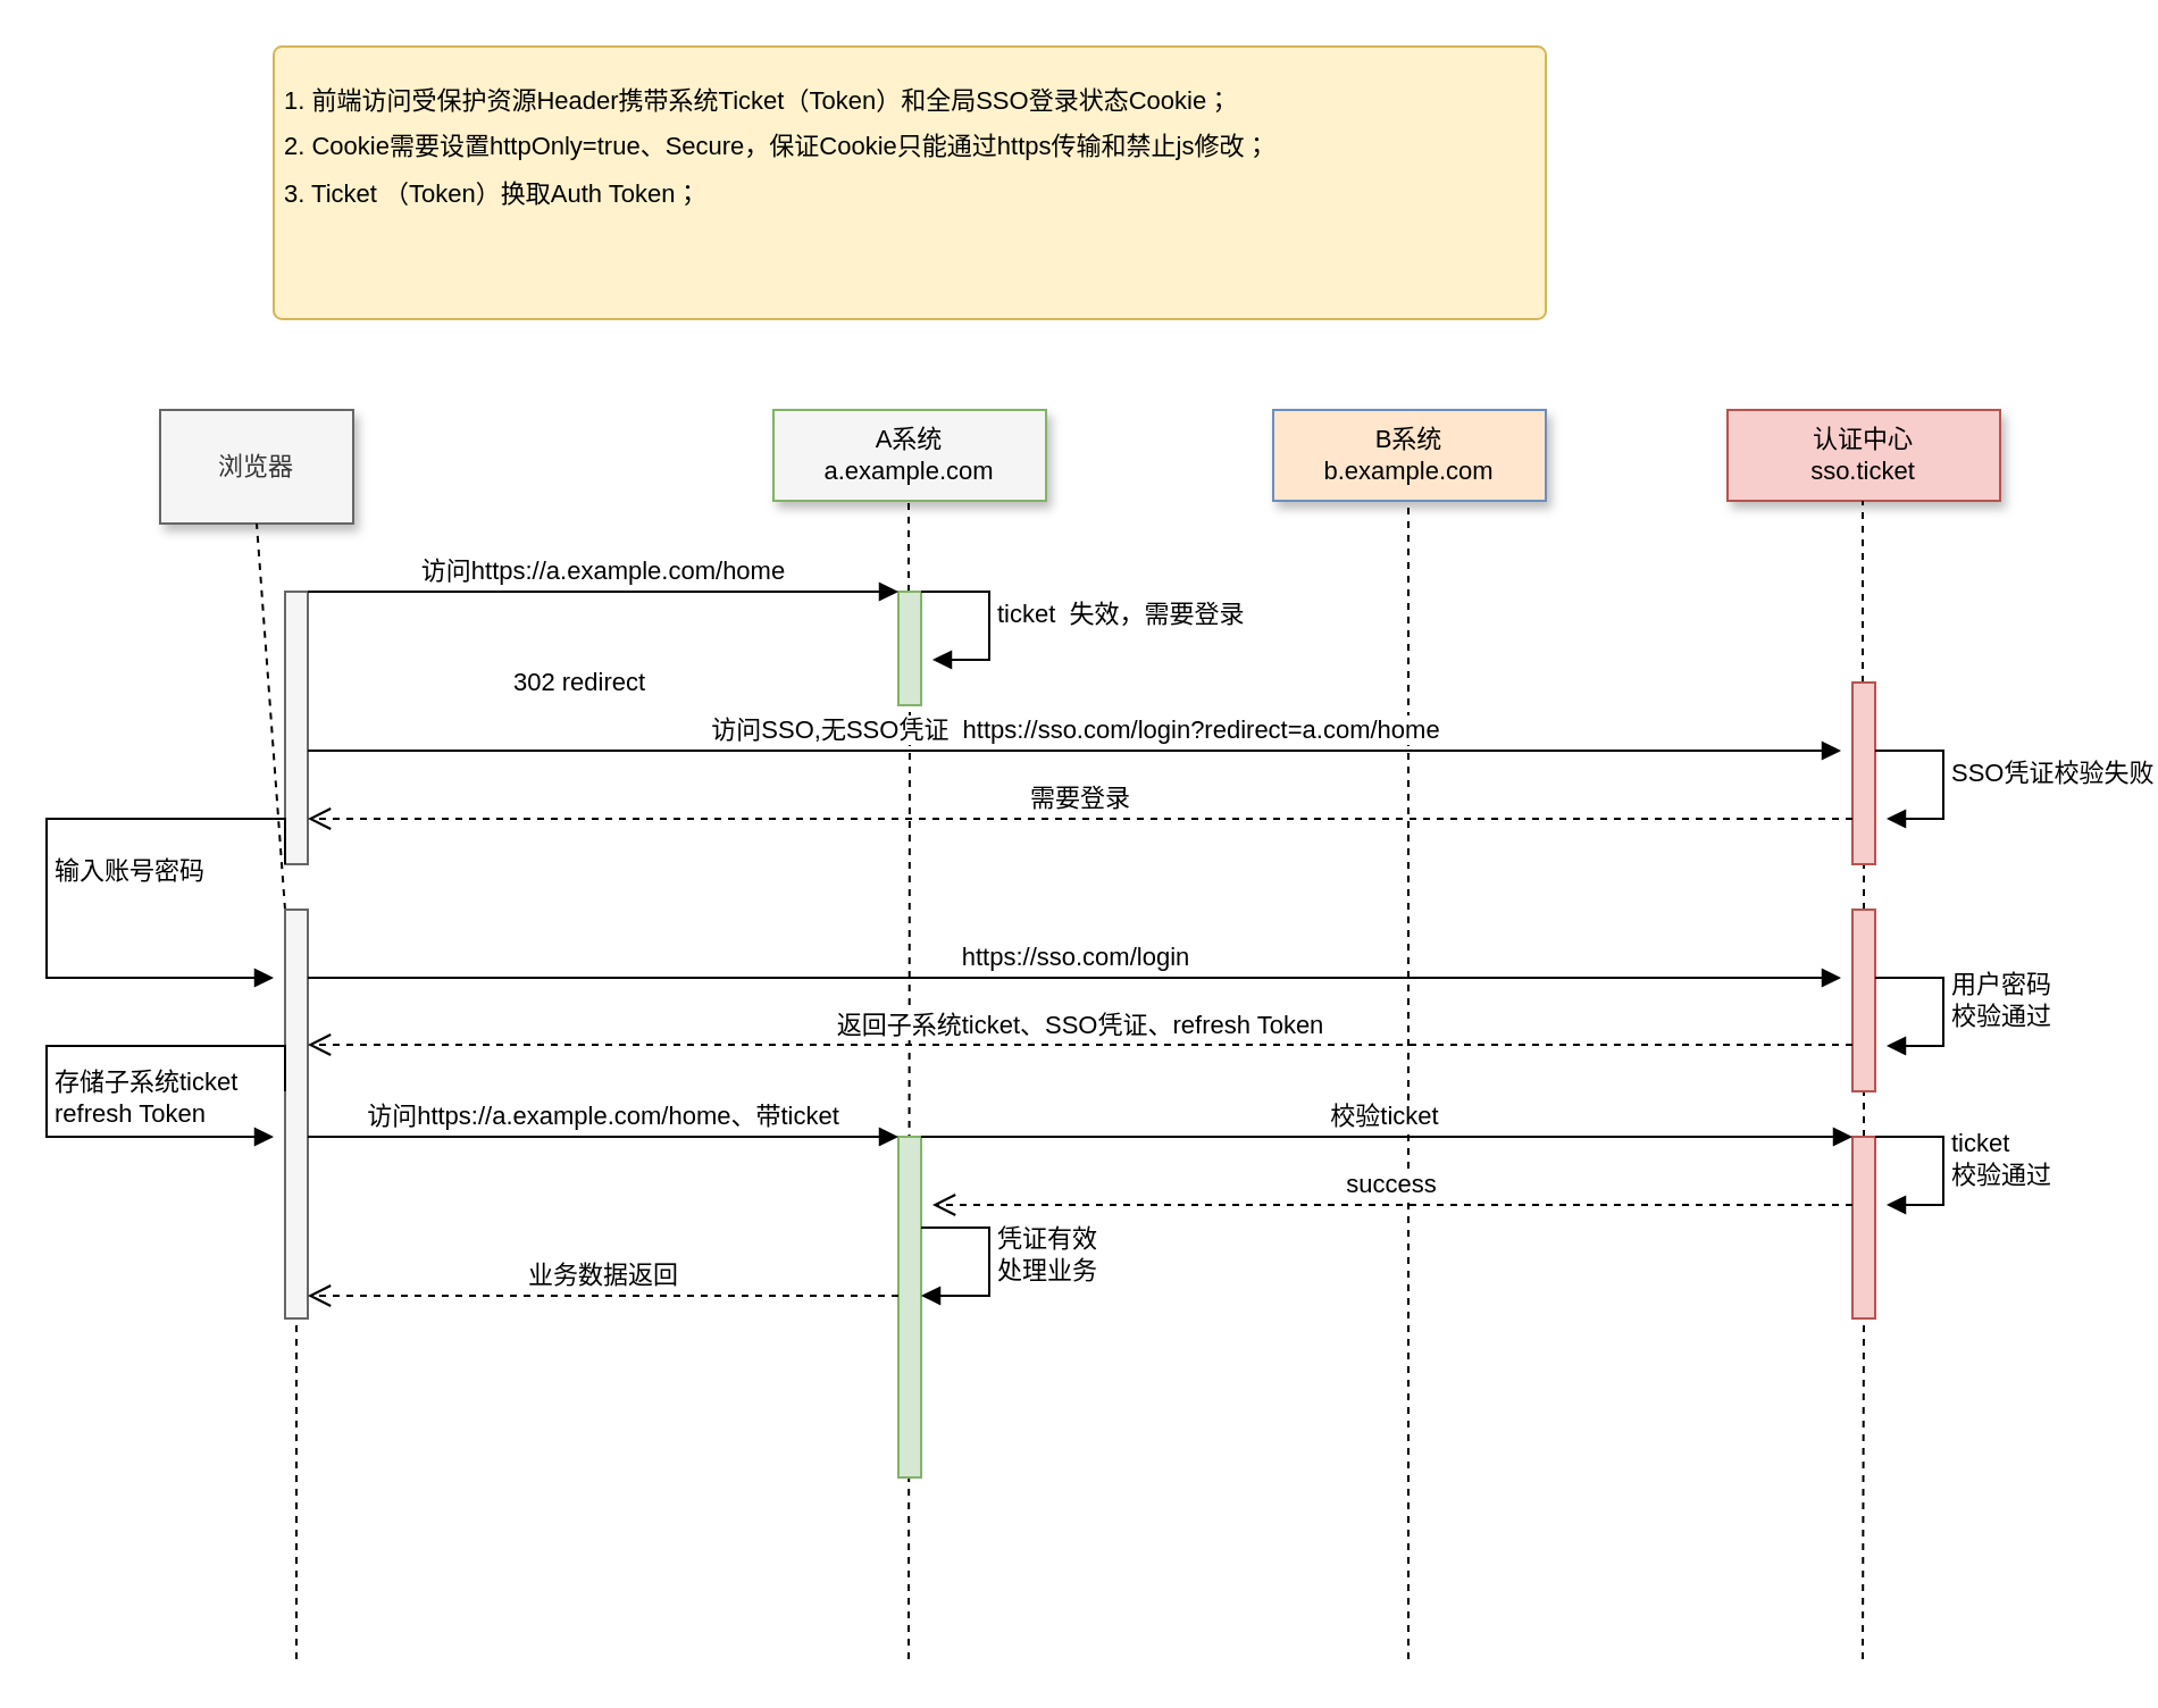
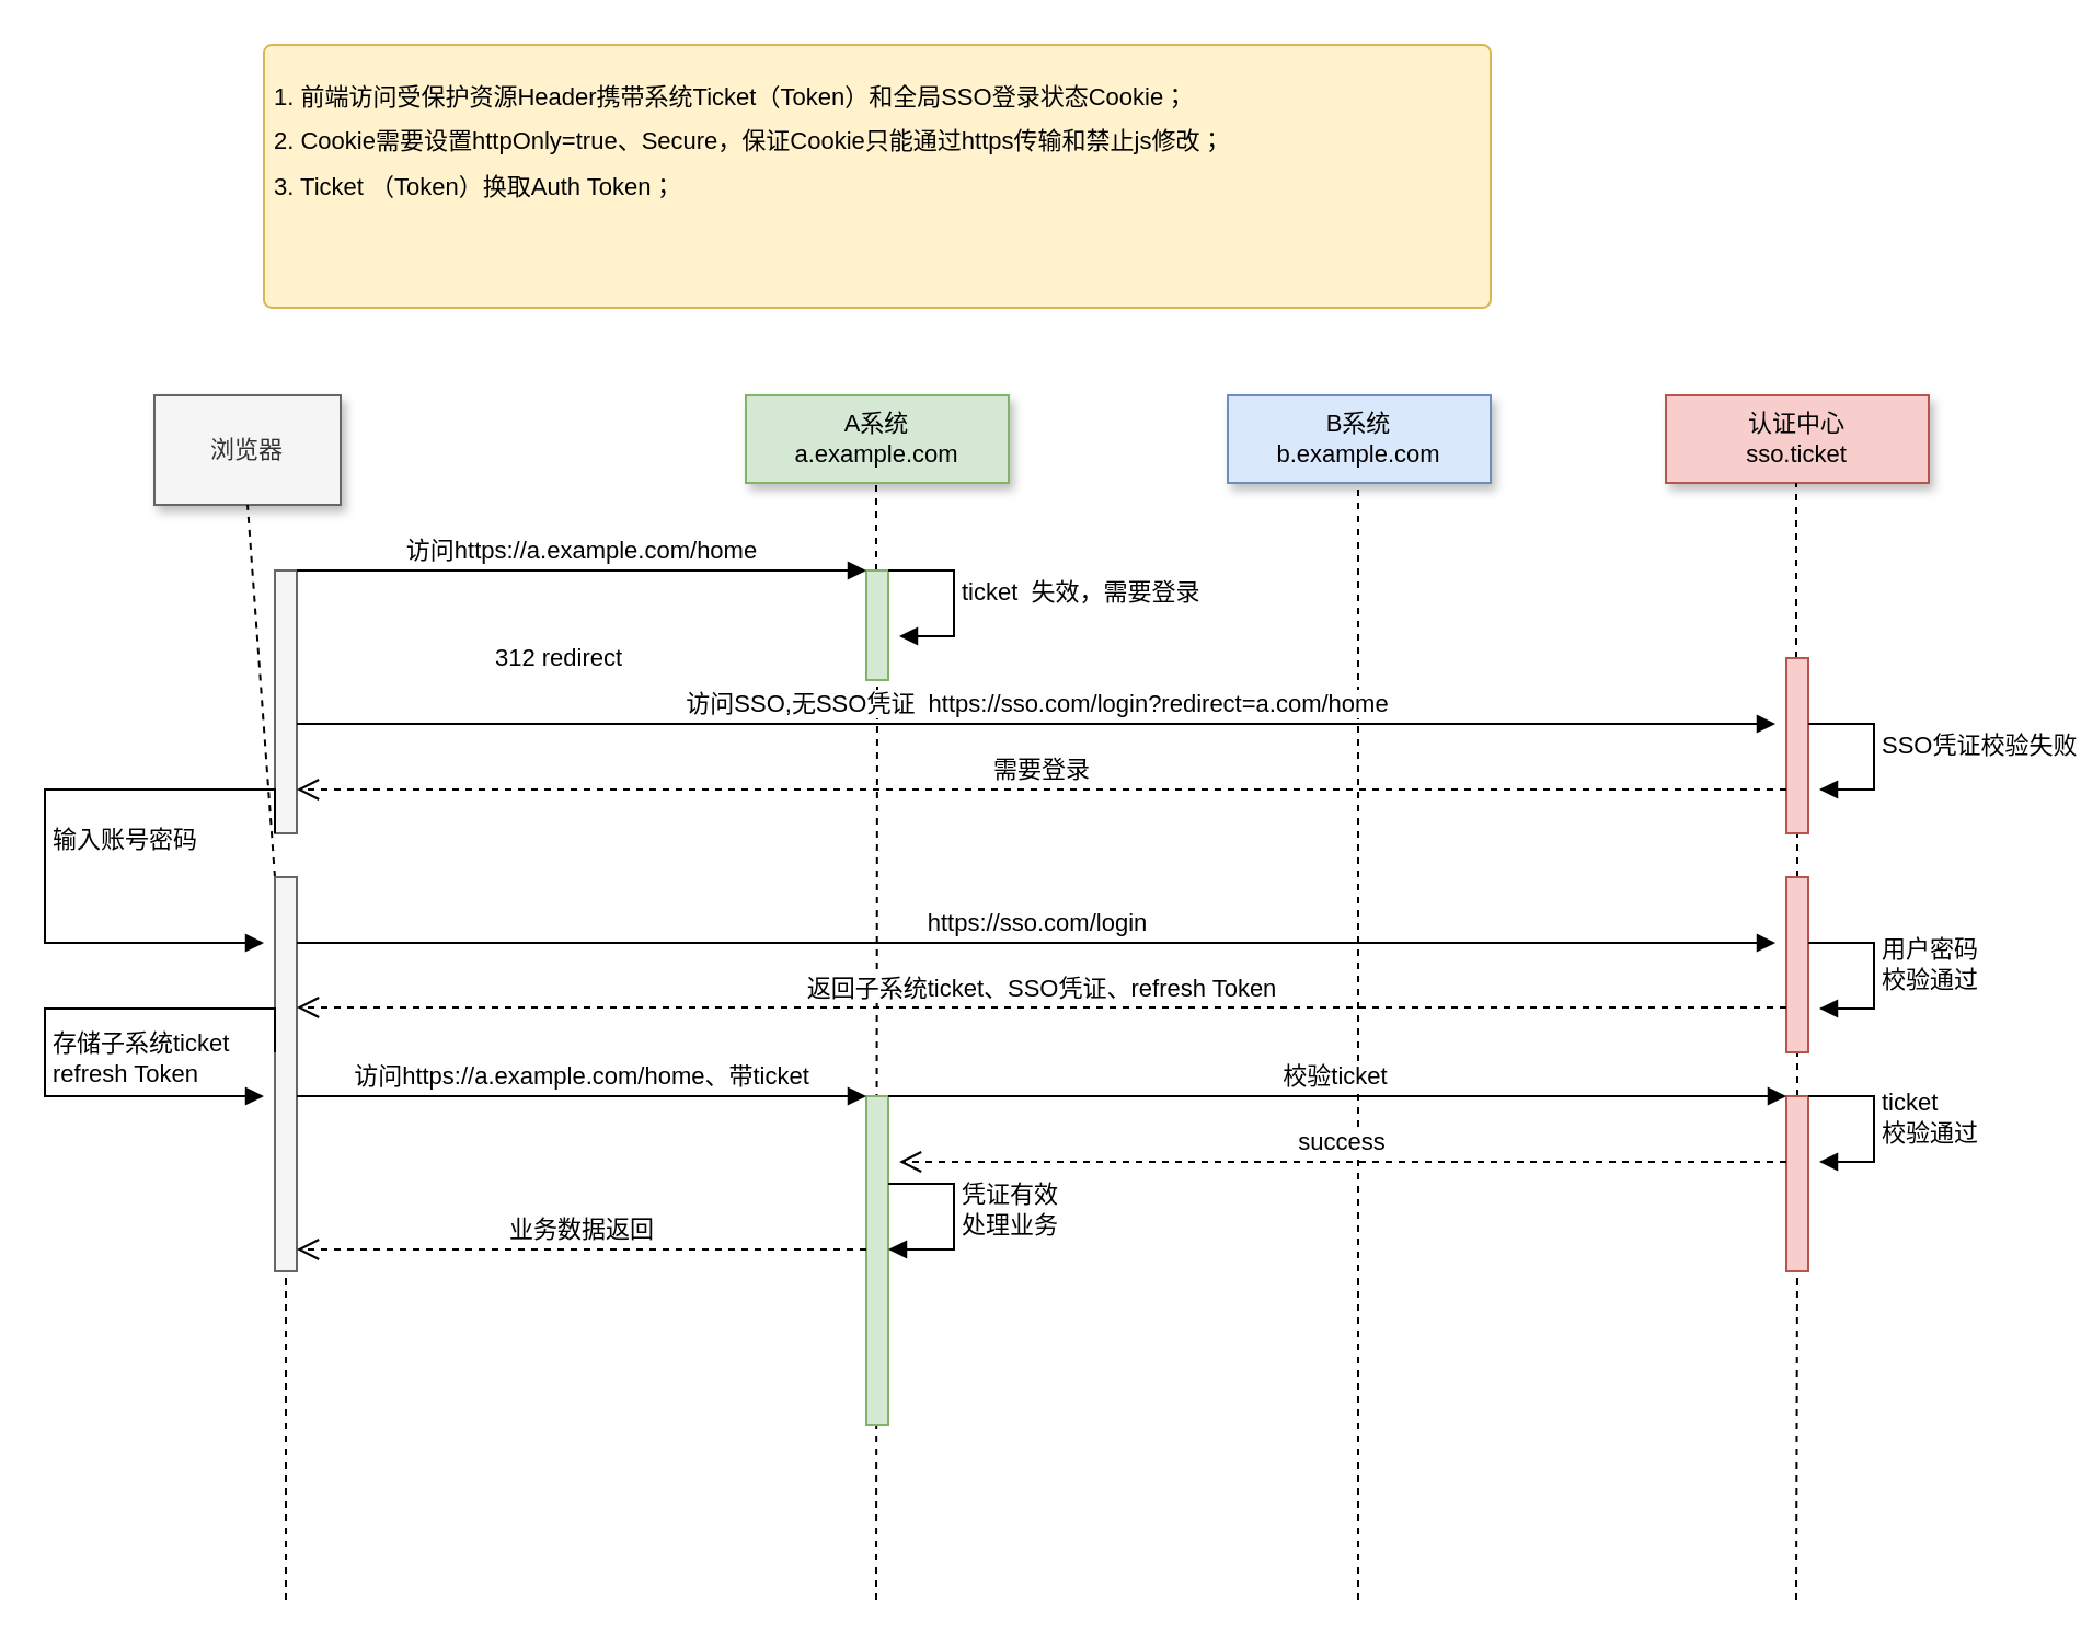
- <mxCell id="5" value="A系统&lt;br style=&quot;font-size: 11px;&quot;&gt;a.example.com" style="rounded=0;whiteSpace=wrap;html=1;fillColor=#f5f5f5;shadow=1;strokeColor=#82b366;fontSize=11;" parent="1" vertex="1"><mxGeometry x="340" y="180" width="120" height="40" as="geometry" /></mxCell>
+ <mxCell id="5" value="A系统&lt;br style=&quot;font-size: 11px;&quot;&gt;a.example.com" style="rounded=0;whiteSpace=wrap;html=1;fillColor=#d5e8d4;shadow=1;strokeColor=#82b366;fontSize=11;" parent="1" vertex="1"><mxGeometry x="340" y="180" width="120" height="40" as="geometry" /></mxCell>
- <mxCell id="6" value="B系统&lt;br style=&quot;border-color: var(--border-color); font-size: 11px;&quot;&gt;b.example.com" style="rounded=0;whiteSpace=wrap;html=1;fillColor=#ffe6cc;shadow=1;strokeColor=#6c8ebf;fontSize=11;" parent="1" vertex="1"><mxGeometry x="560" y="180" width="120" height="40" as="geometry" /></mxCell>
+ <mxCell id="6" value="B系统&lt;br style=&quot;border-color: var(--border-color); font-size: 11px;&quot;&gt;b.example.com" style="rounded=0;whiteSpace=wrap;html=1;fillColor=#dae8fc;shadow=1;strokeColor=#6c8ebf;fontSize=11;" parent="1" vertex="1"><mxGeometry x="560" y="180" width="120" height="40" as="geometry" /></mxCell>
- <mxCell id="17" value="302 redirect" style="text;html=1;strokeColor=none;fillColor=none;align=center;verticalAlign=middle;whiteSpace=wrap;rounded=0;fontSize=11;" vertex="1" parent="1"><mxGeometry x="220" y="285" width="70" height="30" as="geometry" /></mxCell>
+ <mxCell id="17" value="312 redirect" style="text;html=1;strokeColor=none;fillColor=none;align=center;verticalAlign=middle;whiteSpace=wrap;rounded=0;fontSize=11;" vertex="1" parent="1"><mxGeometry x="220" y="285" width="70" height="30" as="geometry" /></mxCell>
